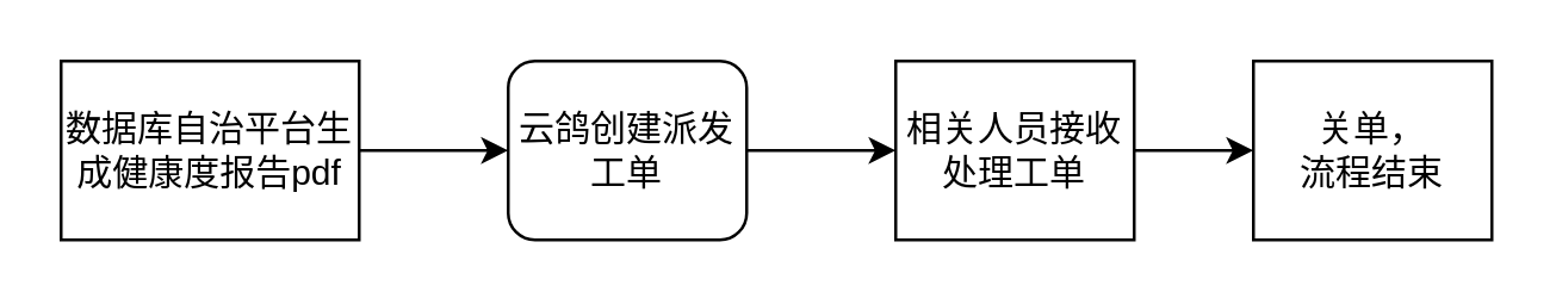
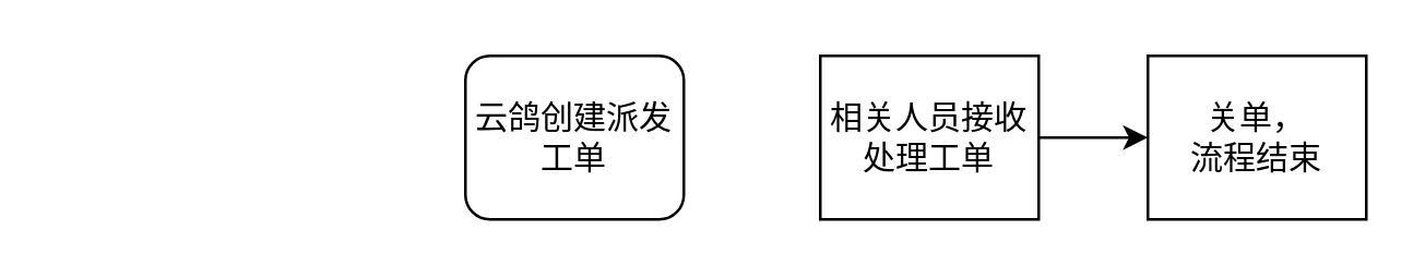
- <mxCell id="3" value="&lt;font&gt;数据库自治平台生成健康度报告pdf&lt;/font&gt;" style="rounded=0;whiteSpace=wrap;html=1;" vertex="1" parent="1"><mxGeometry x="20" y="20" width="100" height="60" as="geometry" /></mxCell>
- <mxCell id="2" value="" style="edgeStyle=orthogonalEdgeStyle;rounded=0;orthogonalLoop=1;jettySize=auto;html=1;" edge="1" parent="1" source="3" target="5"><mxGeometry relative="1" as="geometry" /></mxCell>
- <mxCell id="4" value="" style="edgeStyle=orthogonalEdgeStyle;rounded=0;orthogonalLoop=1;jettySize=auto;html=1;" edge="1" parent="1" source="5" target="7"><mxGeometry relative="1" as="geometry" /></mxCell>
